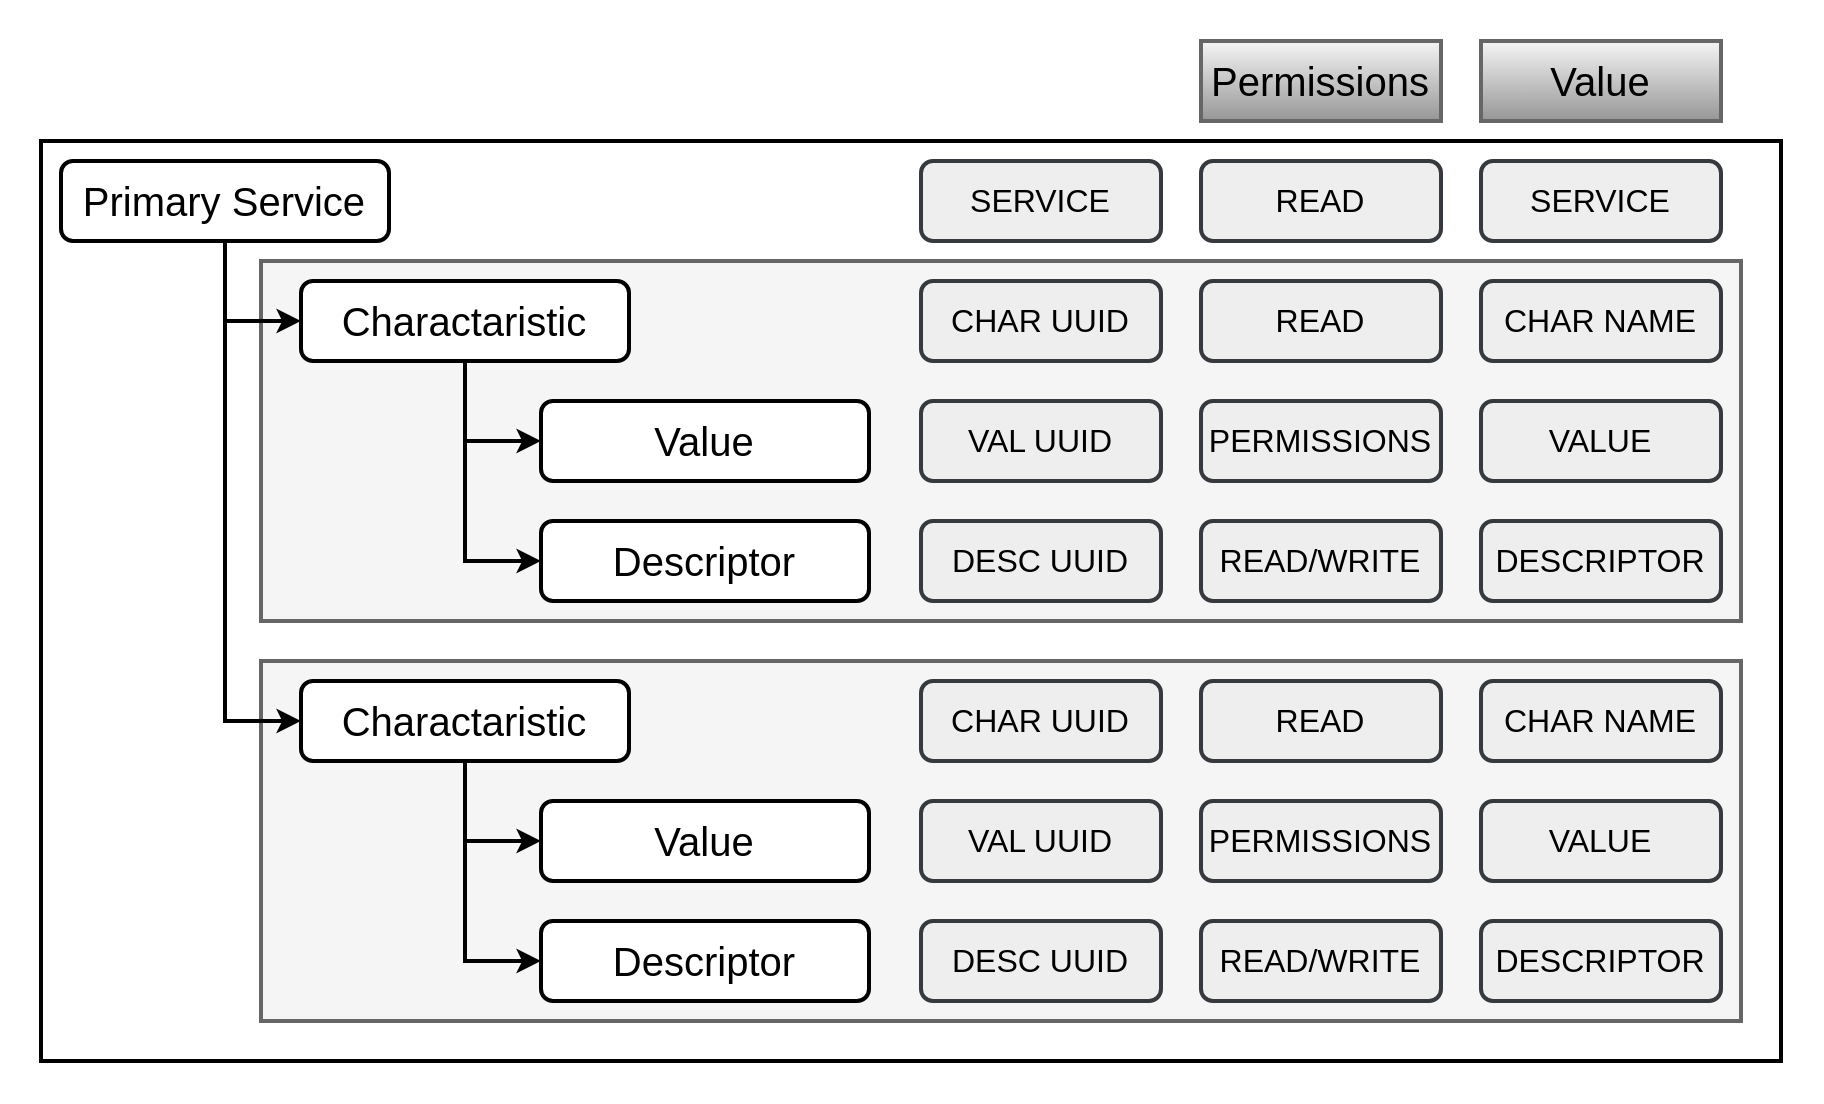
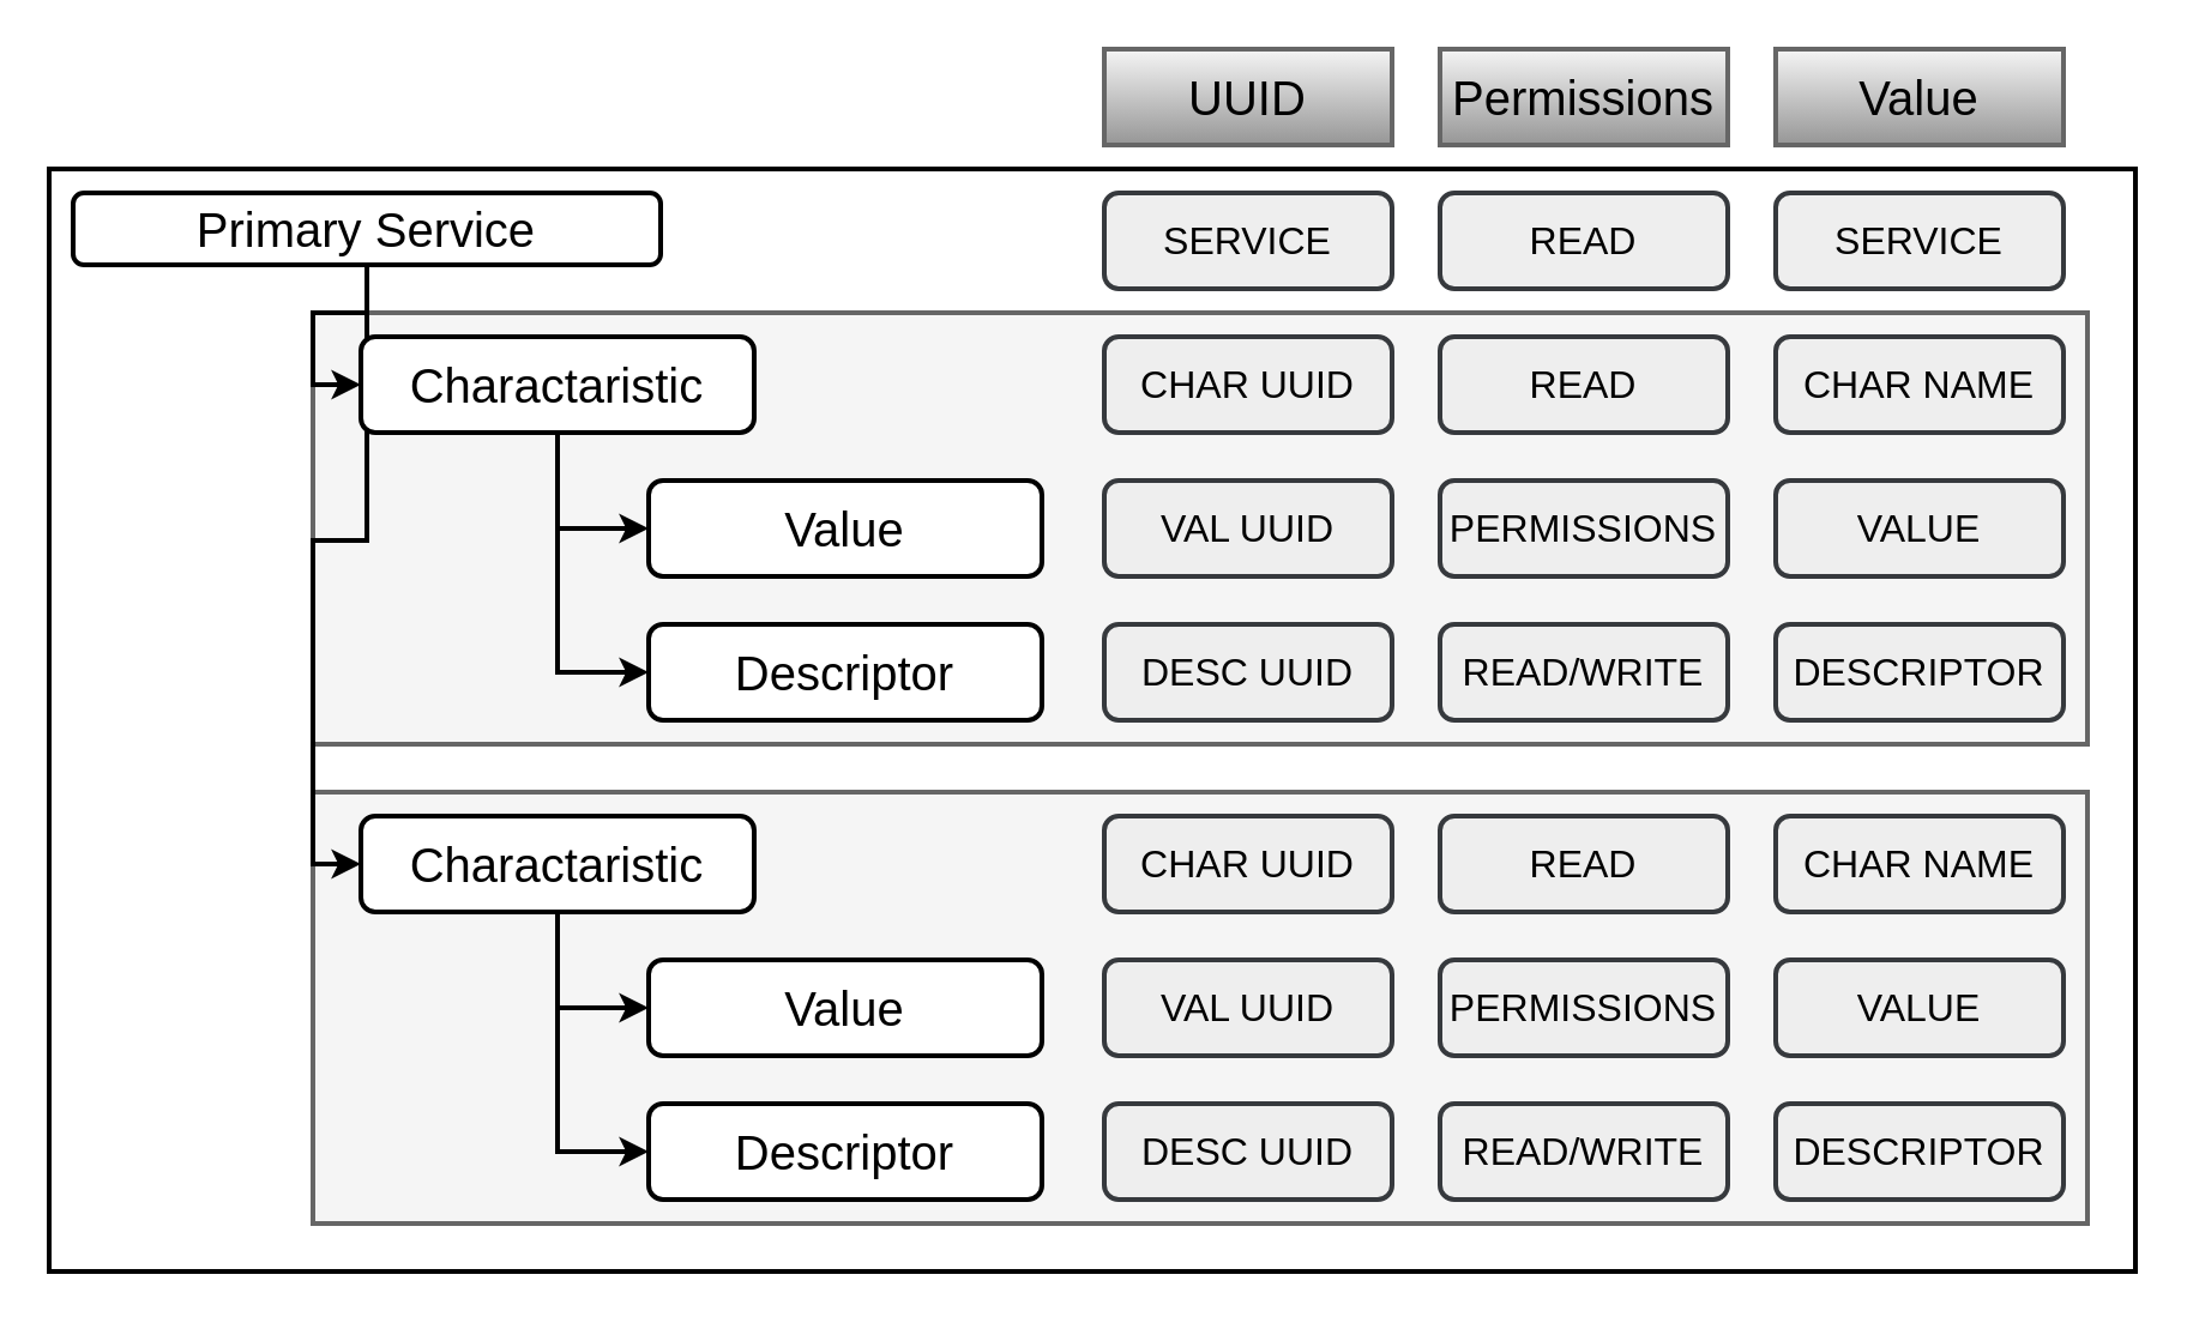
+ <mxCell id="17" value="&lt;font style=&quot;font-size: 20px&quot;&gt;UUID&lt;/font&gt;" style="rounded=0;whiteSpace=wrap;html=1;strokeWidth=2;fillColor=#f5f5f5;glass=0;strokeColor=#666666;gradientColor=#969696;" vertex="1" parent="1"><mxGeometry x="460" y="20" width="120" height="40" as="geometry" /></mxCell>
- <mxCell id="7" value="&lt;font style=&quot;font-size: 20px&quot;&gt;Primary Service&lt;/font&gt;" style="rounded=1;whiteSpace=wrap;html=1;strokeWidth=2;" vertex="1" parent="1"><mxGeometry x="30" y="80" width="164" height="40" as="geometry" /></mxCell>
+ <mxCell id="7" value="&lt;font style=&quot;font-size: 20px&quot;&gt;Primary Service&lt;/font&gt;" style="rounded=1;whiteSpace=wrap;html=1;strokeWidth=2;" vertex="1" parent="1"><mxGeometry x="30" y="80" width="245" height="30" as="geometry" /></mxCell>
